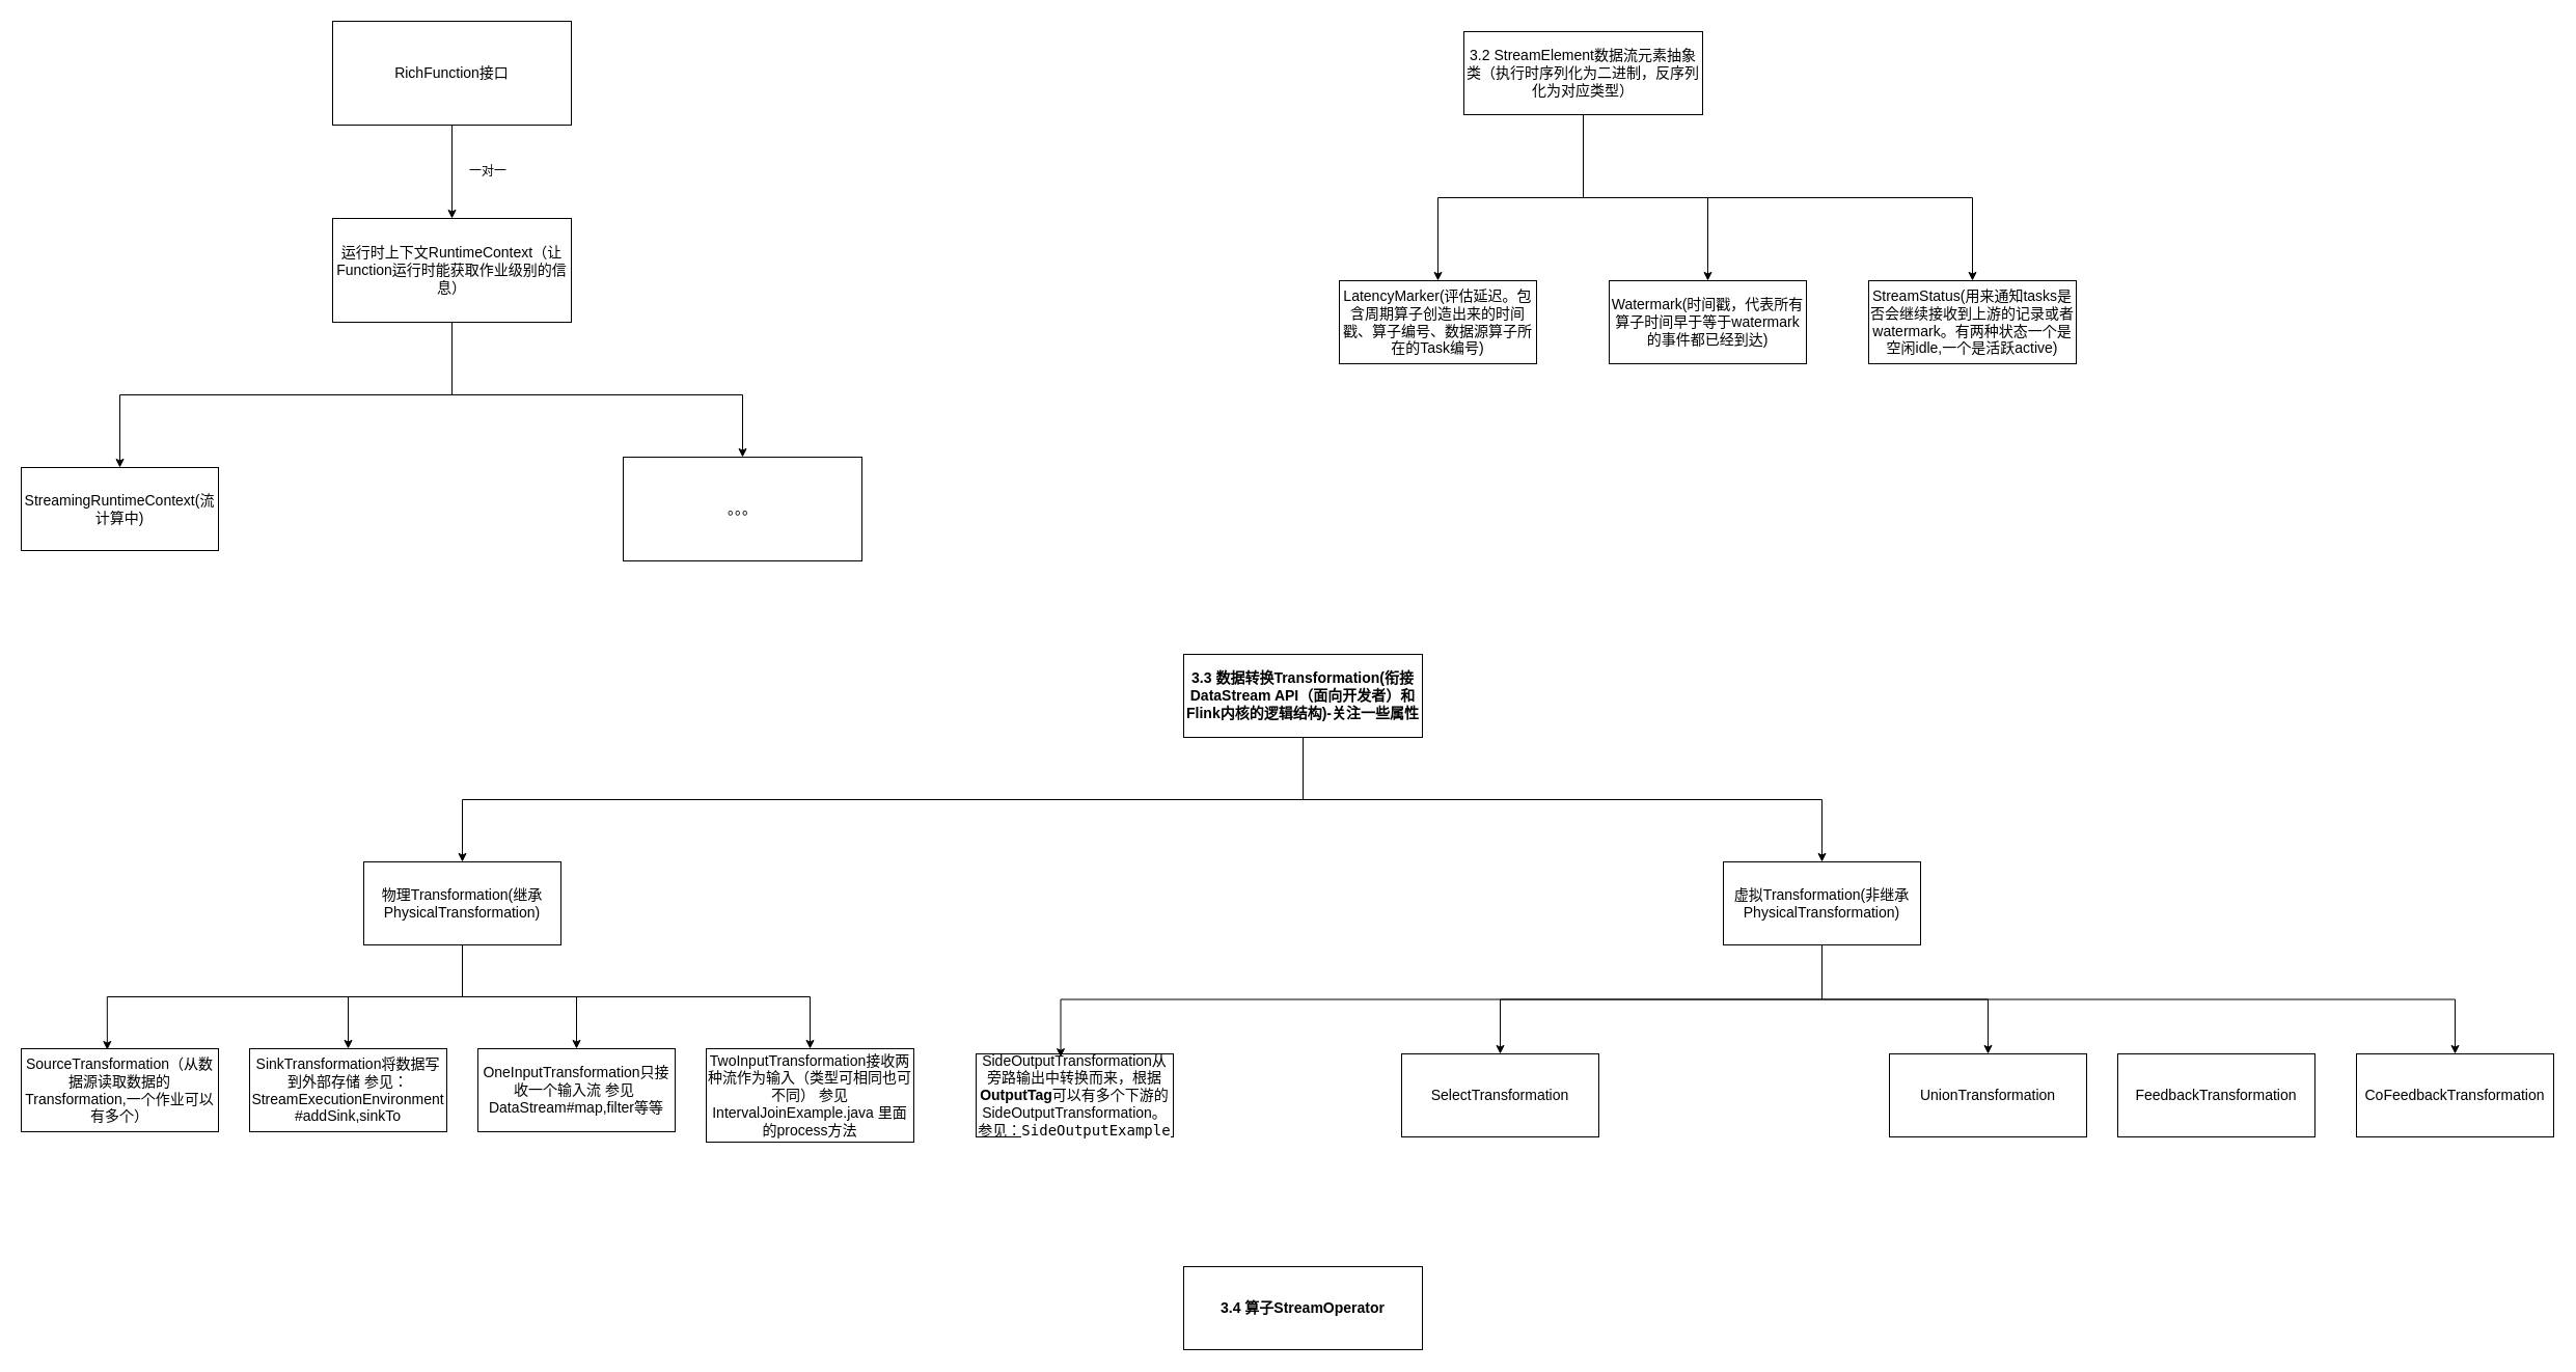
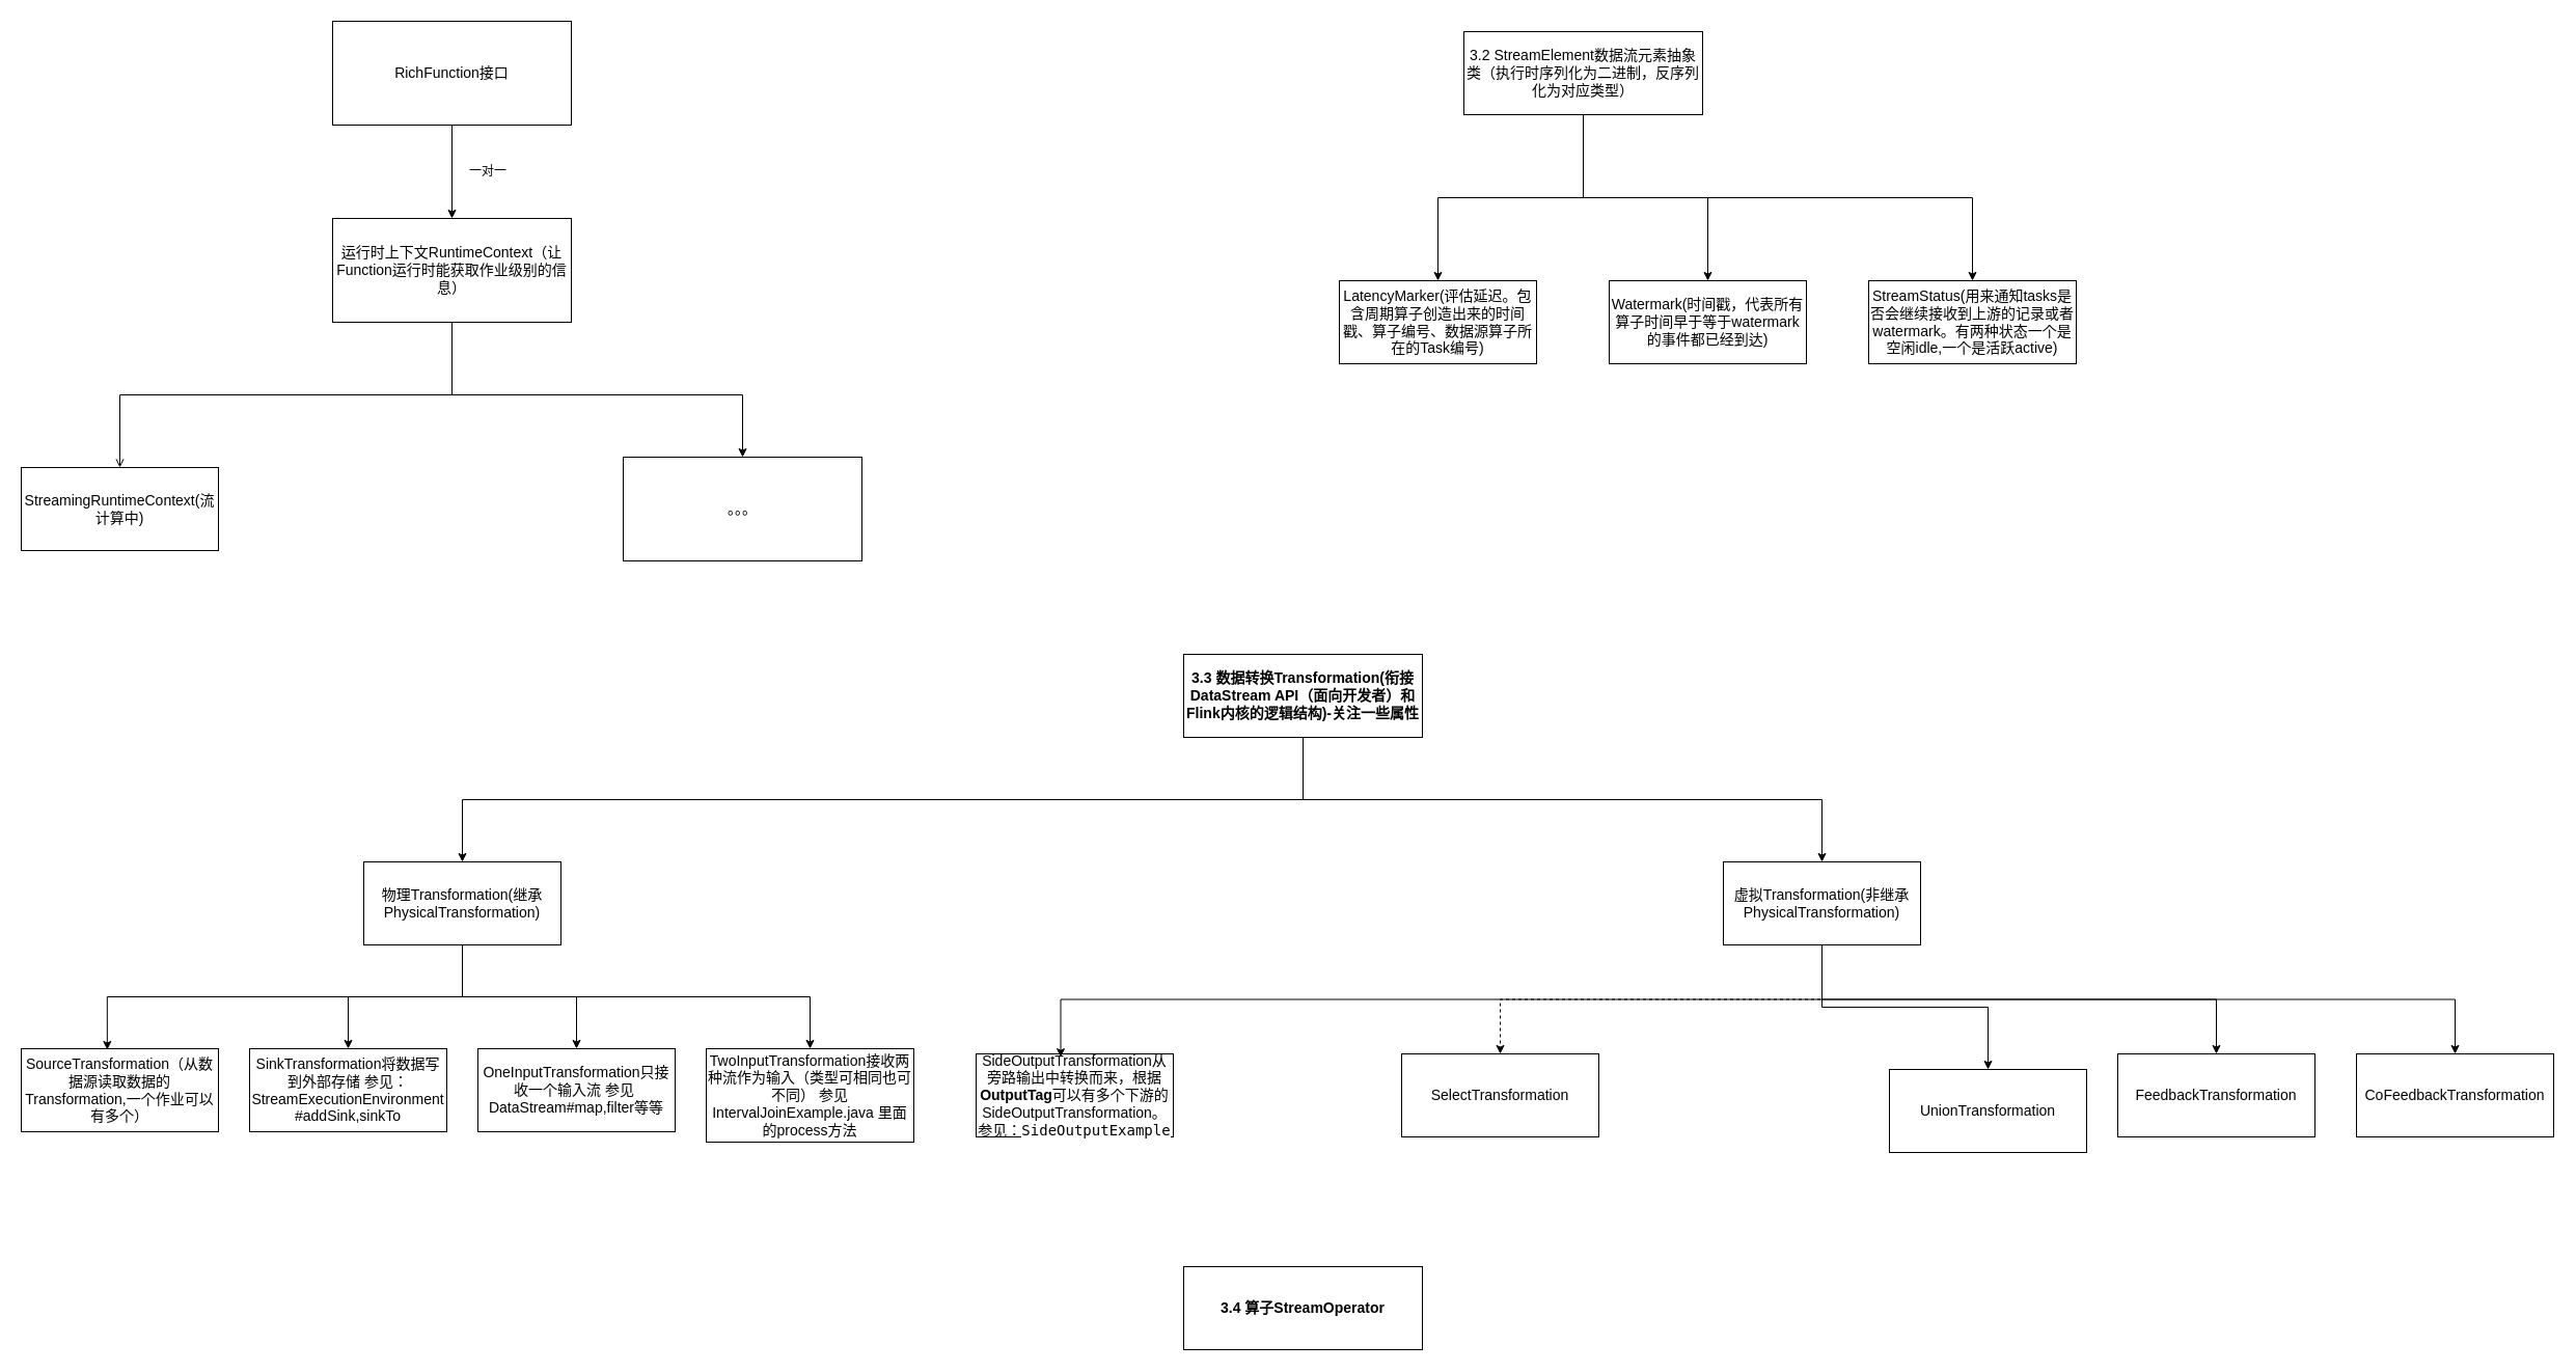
- <mxCell id="2" style="edgeStyle=orthogonalEdgeStyle;rounded=0;orthogonalLoop=1;jettySize=auto;html=1;exitX=0.5;exitY=1;exitDx=0;exitDy=0;" parent="1" source="4" target="8" edge="1"><mxGeometry relative="1" as="geometry"><mxPoint x="190" y="370" as="targetPoint" /></mxGeometry></mxCell>
+ <mxCell id="2" style="edgeStyle=orthogonalEdgeStyle;rounded=0;orthogonalLoop=1;jettySize=auto;html=1;exitX=0.5;exitY=1;exitDx=0;exitDy=0;endArrow=open;" parent="1" source="4" target="8" edge="1"><mxGeometry relative="1" as="geometry"><mxPoint x="190" y="370" as="targetPoint" /></mxGeometry></mxCell>
- <mxCell id="24" style="edgeStyle=orthogonalEdgeStyle;rounded=0;orthogonalLoop=1;jettySize=auto;html=1;exitX=0.5;exitY=1;exitDx=0;exitDy=0;" edge="1" parent="1" source="28" target="36"><mxGeometry relative="1" as="geometry" /></mxCell>
+ <mxCell id="24" style="edgeStyle=orthogonalEdgeStyle;rounded=0;orthogonalLoop=1;jettySize=auto;html=1;exitX=0.5;exitY=1;exitDx=0;exitDy=0;dashed=1;" edge="1" parent="1" source="28" target="36"><mxGeometry relative="1" as="geometry" /></mxCell>
+ <mxCell id="26" style="edgeStyle=orthogonalEdgeStyle;rounded=0;orthogonalLoop=1;jettySize=auto;html=1;exitX=0.5;exitY=1;exitDx=0;exitDy=0;entryX=0.5;entryY=0;entryDx=0;entryDy=0;" edge="1" parent="1" source="28" target="38"><mxGeometry relative="1" as="geometry" /></mxCell>
- <mxCell id="37" value="&lt;span style=&quot;font-size: 14px;&quot;&gt;UnionTransformation&lt;/span&gt;" style="rounded=0;whiteSpace=wrap;html=1;" vertex="1" parent="1"><mxGeometry x="1820" y="1015" width="190" height="80" as="geometry" /></mxCell>
+ <mxCell id="37" value="&lt;span style=&quot;font-size: 14px;&quot;&gt;UnionTransformation&lt;/span&gt;" style="rounded=0;whiteSpace=wrap;html=1;" vertex="1" parent="1"><mxGeometry x="1820" y="1030" width="190" height="80" as="geometry" /></mxCell>
